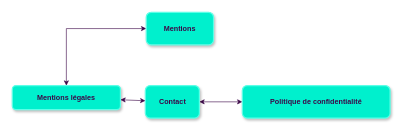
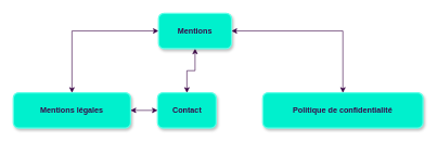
+ <mxCell id="3" style="edgeStyle=orthogonalEdgeStyle;rounded=0;orthogonalLoop=1;jettySize=auto;html=1;entryX=0.5;entryY=0;entryDx=0;entryDy=0;strokeColor=#3B0647;startArrow=classic;startFill=1;" edge="1" parent="1" source="5" target="9"><mxGeometry relative="1" as="geometry" /></mxCell>
+ <mxCell id="2" style="edgeStyle=orthogonalEdgeStyle;rounded=0;orthogonalLoop=1;jettySize=auto;html=1;entryX=0.5;entryY=0;entryDx=0;entryDy=0;startArrow=classic;startFill=1;strokeColor=#3B0647;" edge="1" parent="1" source="5" target="7"><mxGeometry relative="1" as="geometry" /></mxCell>
- <mxCell id="8" value="Mentions légales" style="whiteSpace=wrap;strokeWidth=2;fillColor=#00F0CD;fontColor=#3B0647;fontStyle=1;strokeColor=#5CFFE7;rounded=1;shadow=1;glass=0;" parent="1" vertex="1"><mxGeometry x="20" y="142" width="180" height="40" as="geometry" /></mxCell>
+ <mxCell id="8" value="Mentions légales" style="whiteSpace=wrap;strokeWidth=2;fillColor=#00F0CD;fontColor=#3B0647;fontStyle=1;strokeColor=#5CFFE7;rounded=1;shadow=1;glass=0;" parent="1" vertex="1"><mxGeometry x="20" y="142" width="180" height="54" as="geometry" /></mxCell>
- <mxCell id="6" style="edgeStyle=orthogonalEdgeStyle;rounded=0;orthogonalLoop=1;jettySize=auto;html=1;startArrow=classic;startFill=1;strokeColor=#3B0647;" edge="1" parent="1" source="7" target="9"><mxGeometry relative="1" as="geometry" /></mxCell>
